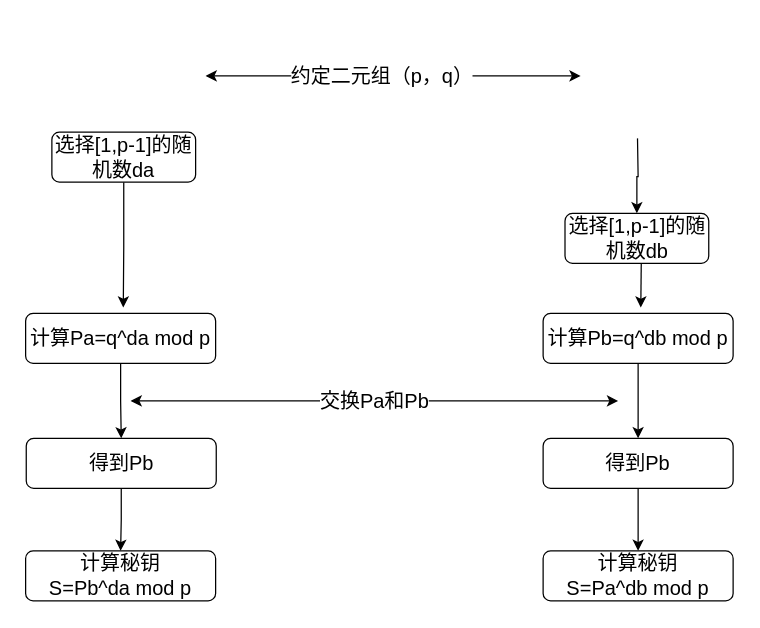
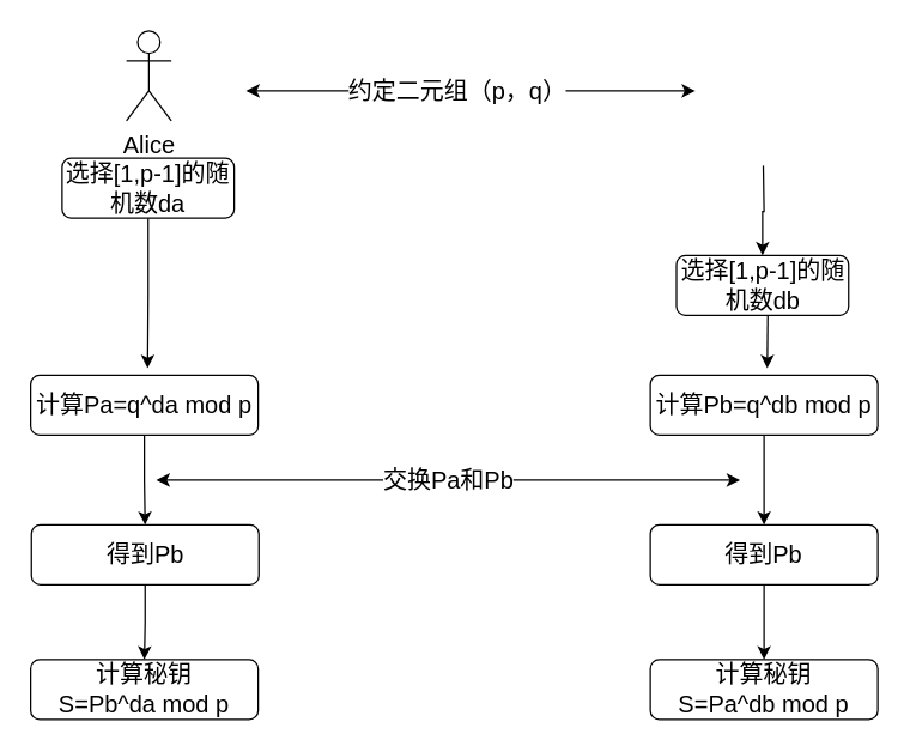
+ <mxCell id="3" value="Alice" style="shape=umlActor;verticalLabelPosition=bottom;verticalAlign=top;html=1;outlineConnect=0;fontSize=16;" vertex="1" parent="1"><mxGeometry x="84" y="20" width="30" height="60" as="geometry" /></mxCell>
